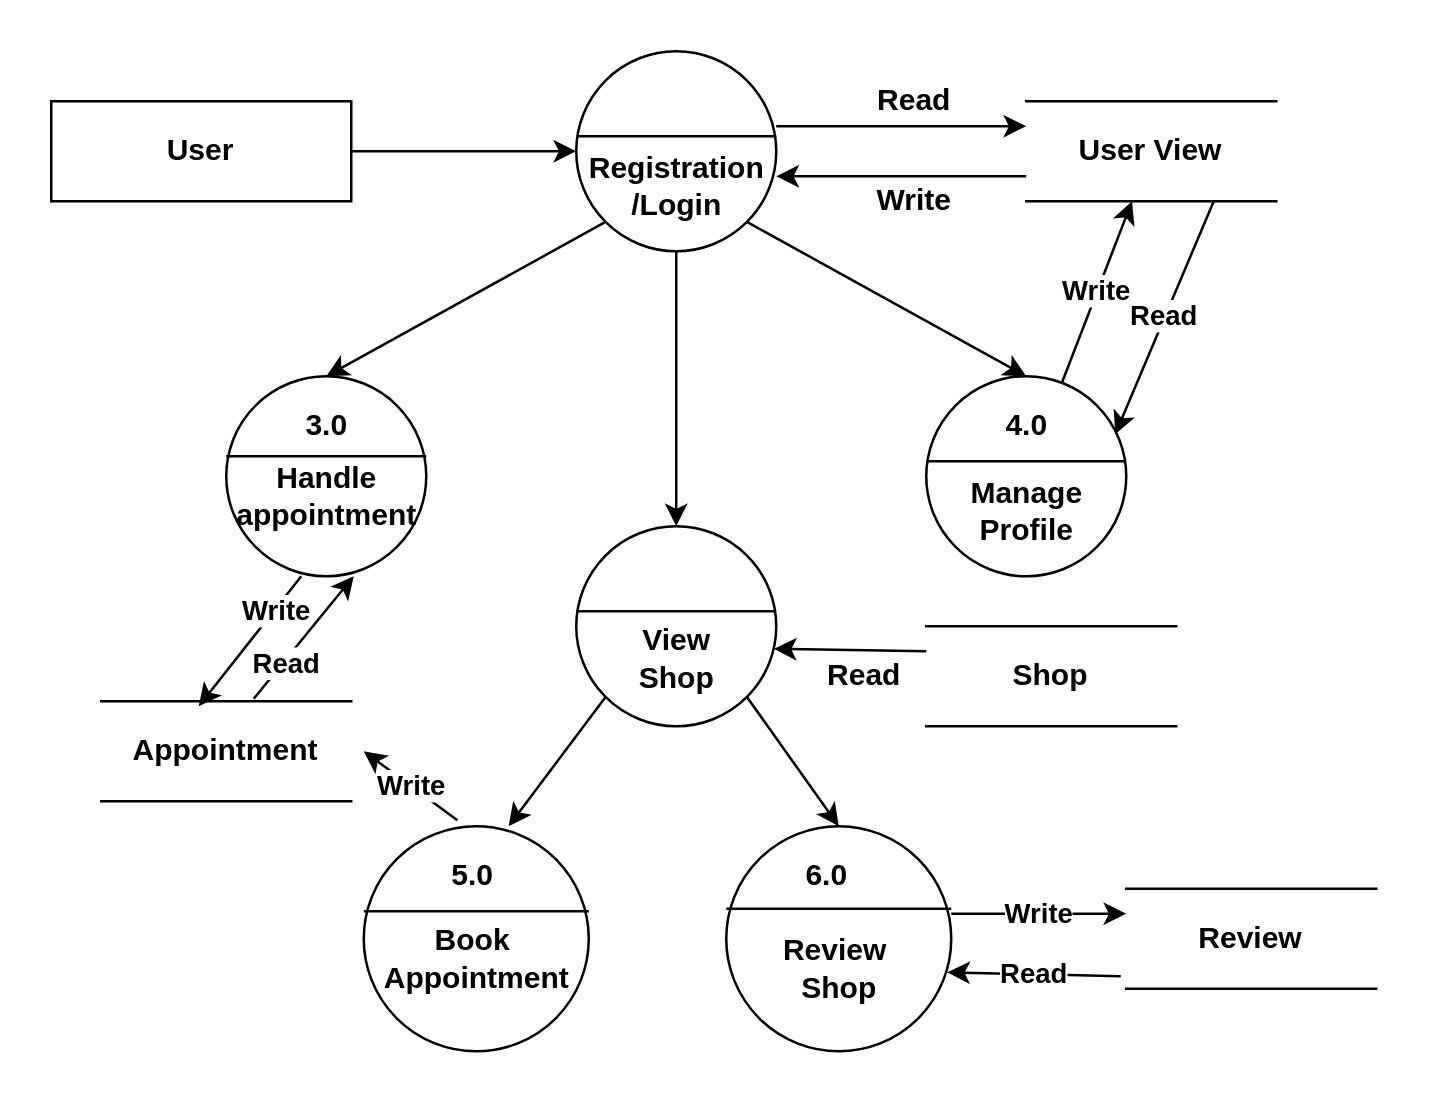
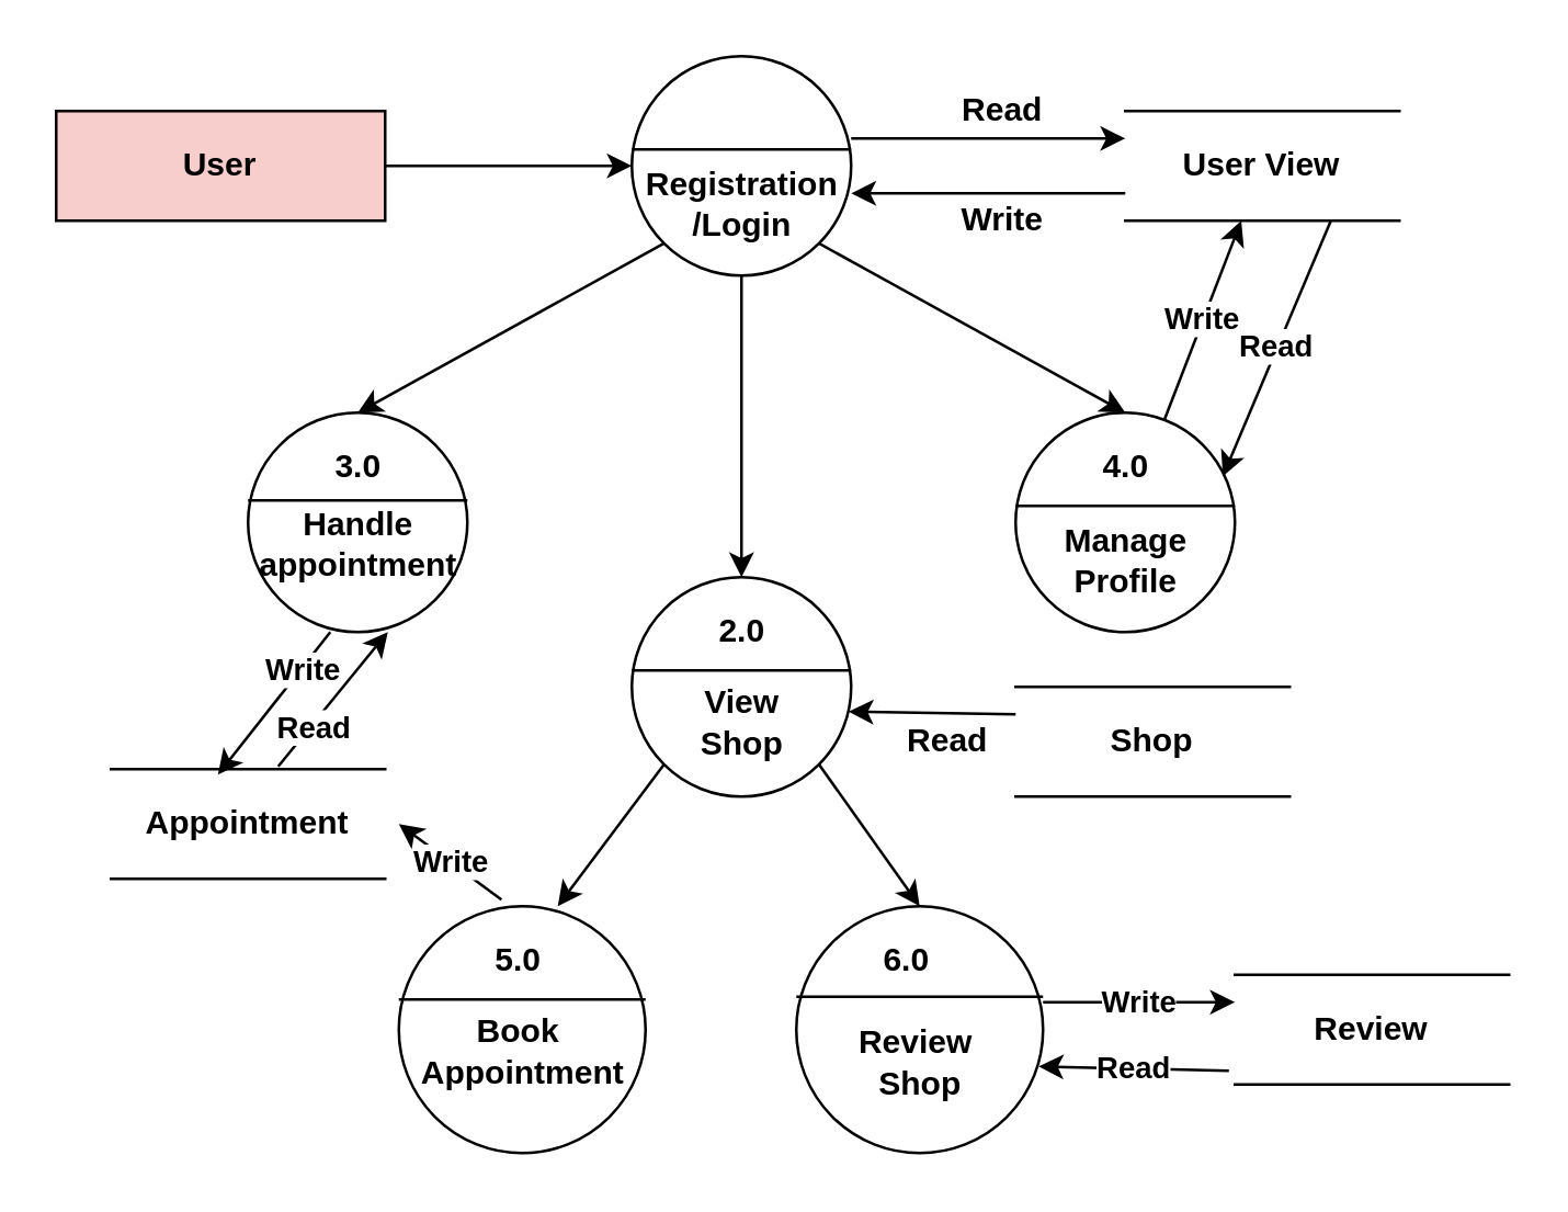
- <mxCell id="3" value="&lt;b&gt;User&lt;/b&gt;" style="rounded=0;whiteSpace=wrap;html=1;" parent="1" vertex="1"><mxGeometry x="20" y="40" width="120" height="40" as="geometry" /></mxCell>
+ <mxCell id="3" value="&lt;b&gt;User&lt;/b&gt;" style="rounded=0;whiteSpace=wrap;html=1;fillColor=#f8cecc;" parent="1" vertex="1"><mxGeometry x="20" y="40" width="120" height="40" as="geometry" /></mxCell>
+ <mxCell id="27" value="&lt;b&gt;2.0&lt;/b&gt;" style="text;html=1;resizable=0;autosize=1;align=center;verticalAlign=middle;points=[];fillColor=none;strokeColor=none;rounded=0;" parent="1" vertex="1"><mxGeometry x="255" y="220" width="30" height="20" as="geometry" /></mxCell>
